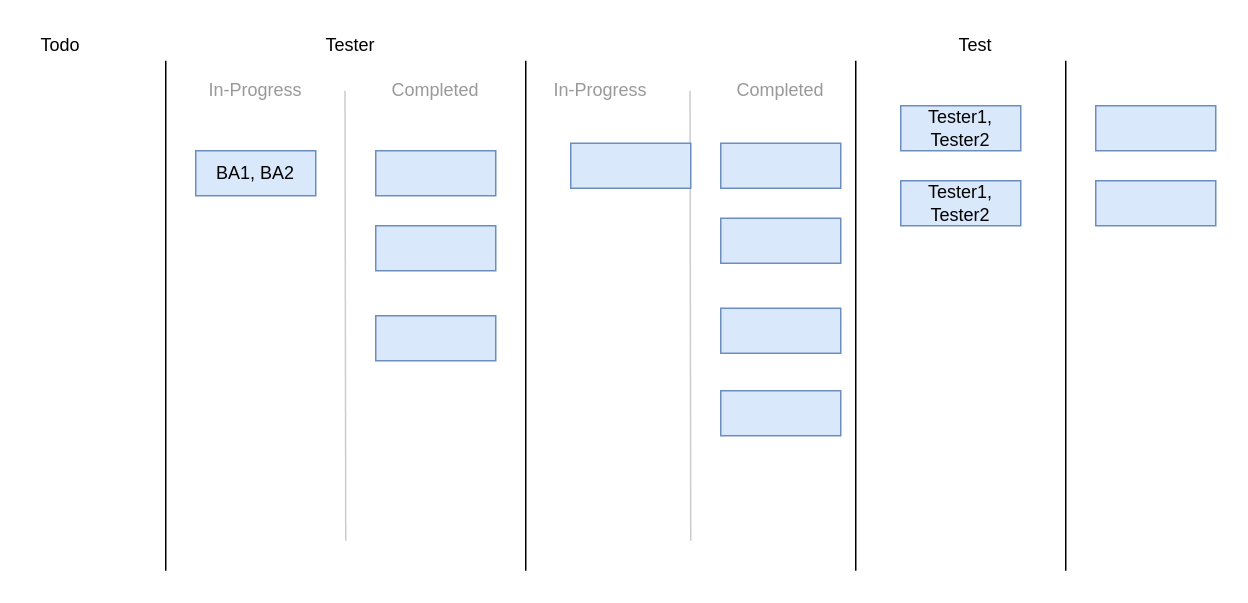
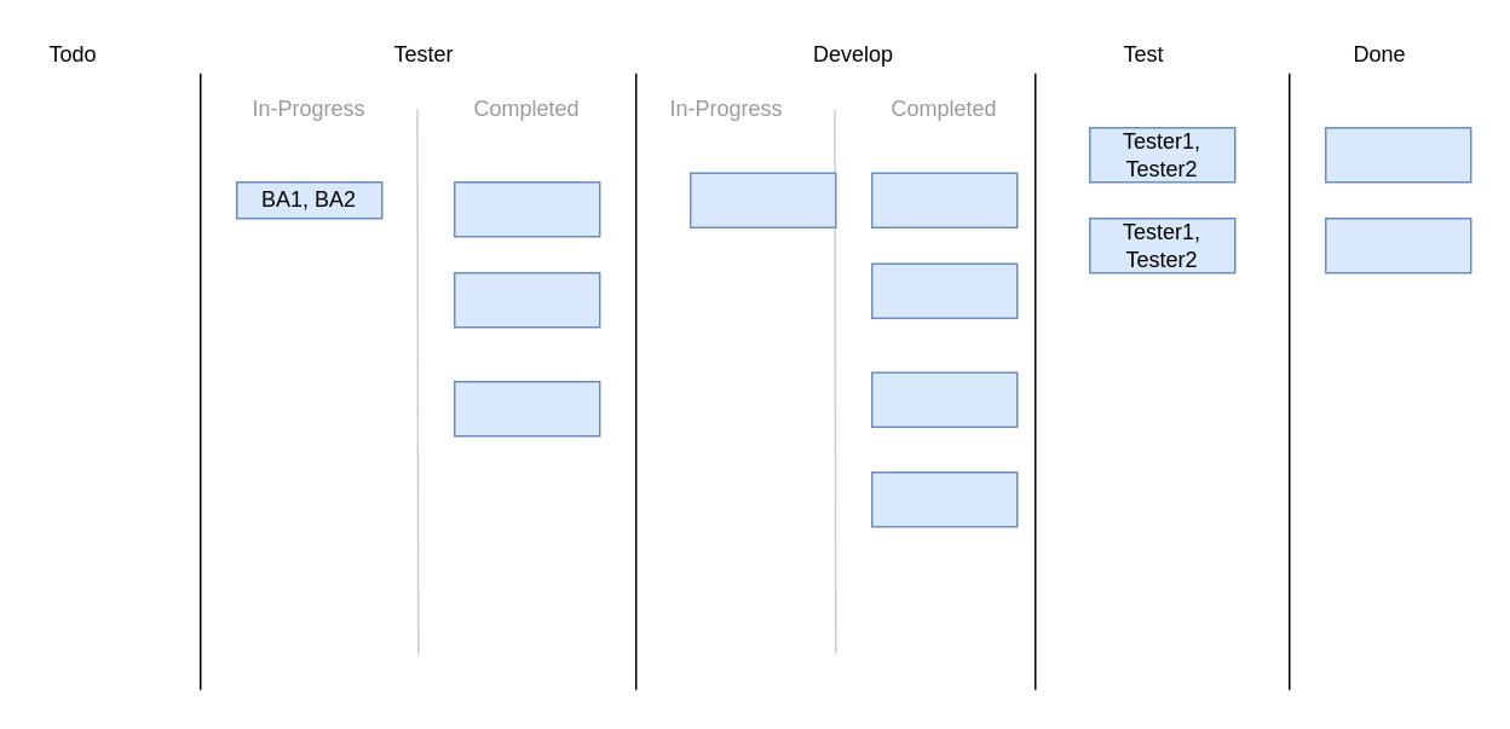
+ <mxCell id="8" value="Develop&lt;br&gt;" style="text;html=1;strokeColor=none;fillColor=none;align=center;verticalAlign=middle;whiteSpace=wrap;rounded=0;" vertex="1" parent="1"><mxGeometry x="450" y="20" width="40" height="20" as="geometry" /></mxCell>
- <mxCell id="9" value="Test" style="text;html=1;strokeColor=none;fillColor=none;align=center;verticalAlign=middle;whiteSpace=wrap;rounded=0;" vertex="1" parent="1"><mxGeometry x="630" y="20" width="40" height="20" as="geometry" /></mxCell>
+ <mxCell id="9" value="Test" style="text;html=1;strokeColor=none;fillColor=none;align=center;verticalAlign=middle;whiteSpace=wrap;rounded=0;" vertex="1" parent="1"><mxGeometry x="610" y="20" width="40" height="20" as="geometry" /></mxCell>
+ <mxCell id="10" value="Done" style="text;html=1;strokeColor=none;fillColor=none;align=center;verticalAlign=middle;whiteSpace=wrap;rounded=0;" vertex="1" parent="1"><mxGeometry x="740" y="20" width="40" height="20" as="geometry" /></mxCell>
- <mxCell id="17" value="BA1, BA2" style="rounded=0;whiteSpace=wrap;html=1;fillColor=#dae8fc;strokeColor=#6c8ebf;" vertex="1" parent="1"><mxGeometry x="130" y="100" width="80" height="30" as="geometry" /></mxCell>
+ <mxCell id="17" value="BA1, BA2" style="rounded=0;whiteSpace=wrap;html=1;fillColor=#dae8fc;strokeColor=#6c8ebf;" vertex="1" parent="1"><mxGeometry x="130" y="100" width="80" height="20" as="geometry" /></mxCell>
